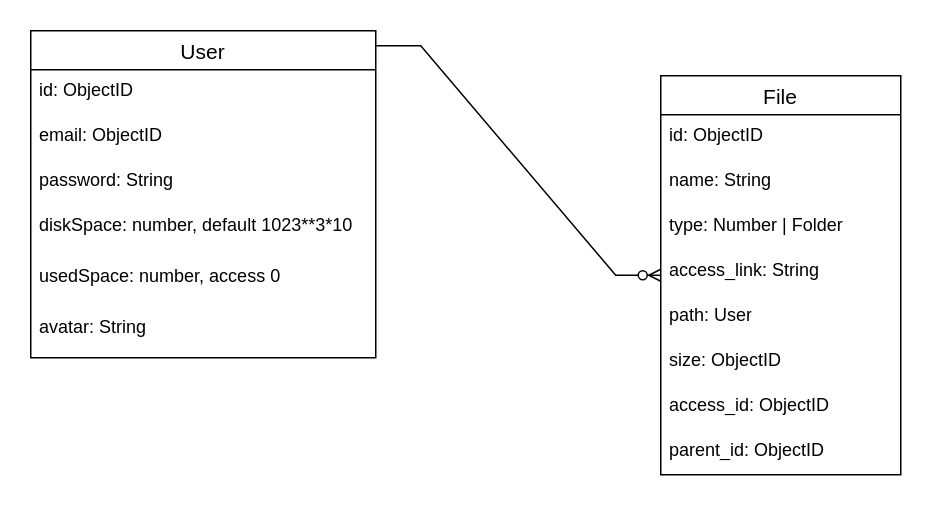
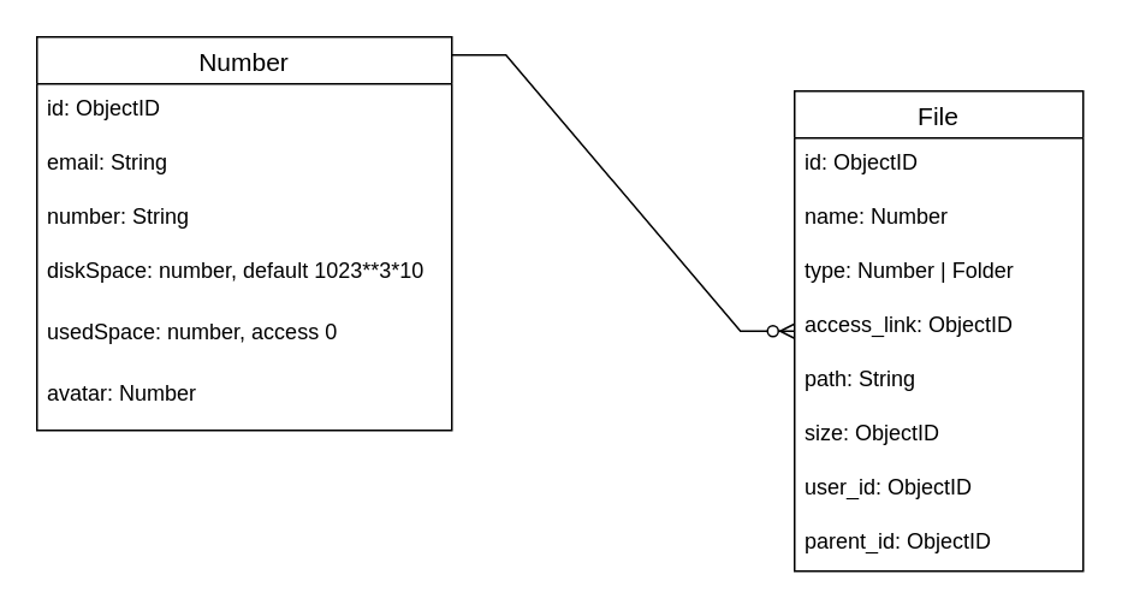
- <mxCell id="2" value="User" style="swimlane;fontStyle=0;childLayout=stackLayout;horizontal=1;startSize=26;horizontalStack=0;resizeParent=1;resizeParentMax=0;resizeLast=0;collapsible=1;marginBottom=0;align=center;fontSize=14;movable=1;resizable=1;rotatable=1;deletable=1;editable=1;locked=0;connectable=1;" parent="1" vertex="1"><mxGeometry x="20" y="20" width="230" height="218" as="geometry"><mxRectangle x="330" y="330" width="60" height="30" as="alternateBounds" /></mxGeometry></mxCell>
+ <mxCell id="2" value="Number" style="swimlane;fontStyle=0;childLayout=stackLayout;horizontal=1;startSize=26;horizontalStack=0;resizeParent=1;resizeParentMax=0;resizeLast=0;collapsible=1;marginBottom=0;align=center;fontSize=14;movable=1;resizable=1;rotatable=1;deletable=1;editable=1;locked=0;connectable=1;" parent="1" vertex="1"><mxGeometry x="20" y="20" width="230" height="218" as="geometry"><mxRectangle x="330" y="330" width="60" height="30" as="alternateBounds" /></mxGeometry></mxCell>
- <mxCell id="4" value="email: ObjectID" style="text;strokeColor=none;fillColor=none;spacingLeft=4;spacingRight=4;overflow=hidden;rotatable=0;points=[[0,0.5],[1,0.5]];portConstraint=eastwest;fontSize=12;whiteSpace=wrap;html=1;" parent="2" vertex="1"><mxGeometry y="56" width="230" height="30" as="geometry" /></mxCell>
+ <mxCell id="4" value="email: String" style="text;strokeColor=none;fillColor=none;spacingLeft=4;spacingRight=4;overflow=hidden;rotatable=0;points=[[0,0.5],[1,0.5]];portConstraint=eastwest;fontSize=12;whiteSpace=wrap;html=1;" parent="2" vertex="1"><mxGeometry y="56" width="230" height="30" as="geometry" /></mxCell>
- <mxCell id="5" value="password: String&lt;br&gt;" style="text;strokeColor=none;fillColor=none;spacingLeft=4;spacingRight=4;overflow=hidden;rotatable=0;points=[[0,0.5],[1,0.5]];portConstraint=eastwest;fontSize=12;whiteSpace=wrap;html=1;" parent="2" vertex="1"><mxGeometry y="86" width="230" height="30" as="geometry" /></mxCell>
+ <mxCell id="5" value="number: String&lt;br&gt;" style="text;strokeColor=none;fillColor=none;spacingLeft=4;spacingRight=4;overflow=hidden;rotatable=0;points=[[0,0.5],[1,0.5]];portConstraint=eastwest;fontSize=12;whiteSpace=wrap;html=1;" parent="2" vertex="1"><mxGeometry y="86" width="230" height="30" as="geometry" /></mxCell>
- <mxCell id="11" value="name: String&lt;span style=&quot;white-space: pre;&quot;&gt;&#09;&lt;/span&gt;" style="text;strokeColor=none;fillColor=none;spacingLeft=4;spacingRight=4;overflow=hidden;rotatable=0;points=[[0,0.5],[1,0.5]];portConstraint=eastwest;fontSize=12;whiteSpace=wrap;html=1;" parent="9" vertex="1"><mxGeometry y="56" width="160" height="30" as="geometry" /></mxCell>
+ <mxCell id="11" value="name: Number&lt;span style=&quot;white-space: pre;&quot;&gt;&#09;&lt;/span&gt;" style="text;strokeColor=none;fillColor=none;spacingLeft=4;spacingRight=4;overflow=hidden;rotatable=0;points=[[0,0.5],[1,0.5]];portConstraint=eastwest;fontSize=12;whiteSpace=wrap;html=1;" parent="9" vertex="1"><mxGeometry y="56" width="160" height="30" as="geometry" /></mxCell>
- <mxCell id="13" value="access_link: String" style="text;strokeColor=none;fillColor=none;spacingLeft=4;spacingRight=4;overflow=hidden;rotatable=0;points=[[0,0.5],[1,0.5]];portConstraint=eastwest;fontSize=12;whiteSpace=wrap;html=1;" parent="9" vertex="1"><mxGeometry y="116" width="160" height="30" as="geometry" /></mxCell>
+ <mxCell id="13" value="access_link: ObjectID" style="text;strokeColor=none;fillColor=none;spacingLeft=4;spacingRight=4;overflow=hidden;rotatable=0;points=[[0,0.5],[1,0.5]];portConstraint=eastwest;fontSize=12;whiteSpace=wrap;html=1;" parent="9" vertex="1"><mxGeometry y="116" width="160" height="30" as="geometry" /></mxCell>
- <mxCell id="14" value="path: User" style="text;strokeColor=none;fillColor=none;spacingLeft=4;spacingRight=4;overflow=hidden;rotatable=0;points=[[0,0.5],[1,0.5]];portConstraint=eastwest;fontSize=12;whiteSpace=wrap;html=1;" vertex="1" parent="9"><mxGeometry y="146" width="160" height="30" as="geometry" /></mxCell>
+ <mxCell id="14" value="path: String" style="text;strokeColor=none;fillColor=none;spacingLeft=4;spacingRight=4;overflow=hidden;rotatable=0;points=[[0,0.5],[1,0.5]];portConstraint=eastwest;fontSize=12;whiteSpace=wrap;html=1;" vertex="1" parent="9"><mxGeometry y="146" width="160" height="30" as="geometry" /></mxCell>
- <mxCell id="8" value="avatar: String" style="text;strokeColor=none;fillColor=none;spacingLeft=4;spacingRight=4;overflow=hidden;rotatable=0;points=[[0,0.5],[1,0.5]];portConstraint=eastwest;fontSize=12;whiteSpace=wrap;html=1;" parent="2" vertex="1"><mxGeometry y="184" width="230" height="34" as="geometry" /></mxCell>
+ <mxCell id="8" value="avatar: Number" style="text;strokeColor=none;fillColor=none;spacingLeft=4;spacingRight=4;overflow=hidden;rotatable=0;points=[[0,0.5],[1,0.5]];portConstraint=eastwest;fontSize=12;whiteSpace=wrap;html=1;" parent="2" vertex="1"><mxGeometry y="184" width="230" height="34" as="geometry" /></mxCell>
- <mxCell id="16" value="access_id: ObjectID&amp;nbsp;" style="text;strokeColor=none;fillColor=none;spacingLeft=4;spacingRight=4;overflow=hidden;rotatable=0;points=[[0,0.5],[1,0.5]];portConstraint=eastwest;fontSize=12;whiteSpace=wrap;html=1;" parent="9" vertex="1"><mxGeometry y="206" width="160" height="30" as="geometry" /></mxCell>
+ <mxCell id="16" value="user_id: ObjectID&amp;nbsp;" style="text;strokeColor=none;fillColor=none;spacingLeft=4;spacingRight=4;overflow=hidden;rotatable=0;points=[[0,0.5],[1,0.5]];portConstraint=eastwest;fontSize=12;whiteSpace=wrap;html=1;" parent="9" vertex="1"><mxGeometry y="206" width="160" height="30" as="geometry" /></mxCell>
